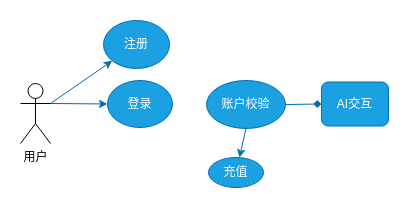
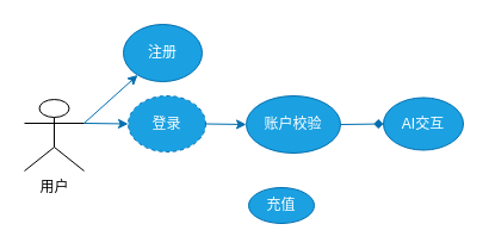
- <mxCell id="6" value="登录" style="ellipse;whiteSpace=wrap;html=1;fillColor=#1ba1e2;strokeColor=#006EAF;fontColor=#ffffff;" parent="1" vertex="1"><mxGeometry x="107" y="80" width="65" height="47" as="geometry" /></mxCell>
+ <mxCell id="6" value="登录" style="ellipse;whiteSpace=wrap;html=1;fillColor=#1ba1e2;strokeColor=#006EAF;fontColor=#ffffff;dashed=1;" parent="1" vertex="1"><mxGeometry x="107" y="80" width="65" height="47" as="geometry" /></mxCell>
+ <mxCell id="5" style="edgeStyle=none;html=1;exitX=1;exitY=0.5;exitDx=0;exitDy=0;entryX=0;entryY=0.5;entryDx=0;entryDy=0;fillColor=#1ba1e2;strokeColor=#006EAF;" edge="1" parent="1" source="6" target="10"><mxGeometry relative="1" as="geometry" /></mxCell>
- <mxCell id="7" value="AI交互" style="whiteSpace=wrap;html=1;fillColor=#1ba1e2;fontColor=#ffffff;strokeColor=#006EAF;rounded=1;" vertex="1" parent="1"><mxGeometry x="321" y="81.5" width="67" height="44" as="geometry" /></mxCell>
+ <mxCell id="7" value="AI交互" style="ellipse;whiteSpace=wrap;html=1;fillColor=#1ba1e2;fontColor=#ffffff;strokeColor=#006EAF;" vertex="1" parent="1"><mxGeometry x="321" y="81.5" width="67" height="44" as="geometry" /></mxCell>
- <mxCell id="4" value="用户" style="shape=umlActor;verticalLabelPosition=bottom;verticalAlign=top;html=1;outlineConnect=0;fontColor=#000000;strokeColor=#000000;rounded=0;" parent="1" vertex="1"><mxGeometry x="20" y="83" width="30" height="60" as="geometry" /></mxCell>
+ <mxCell id="4" value="用户" style="shape=umlActor;verticalLabelPosition=bottom;verticalAlign=top;html=1;outlineConnect=0;fontColor=#000000;strokeColor=#000000;rounded=0;" parent="1" vertex="1"><mxGeometry x="20" y="83" width="50" height="60" as="geometry" /></mxCell>
- <mxCell id="9" style="edgeStyle=none;html=1;exitX=0.5;exitY=1;exitDx=0;exitDy=0;fillColor=#1ba1e2;strokeColor=#006EAF;" edge="1" parent="1" source="10" target="11"><mxGeometry relative="1" as="geometry"><mxPoint x="287.743" y="179.857" as="targetPoint" /></mxGeometry></mxCell>
